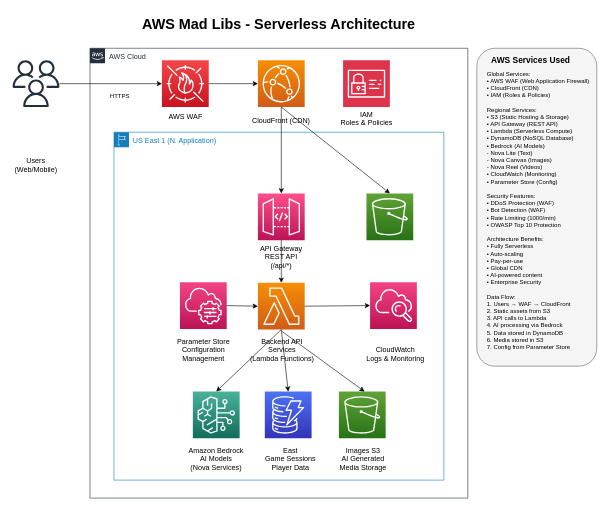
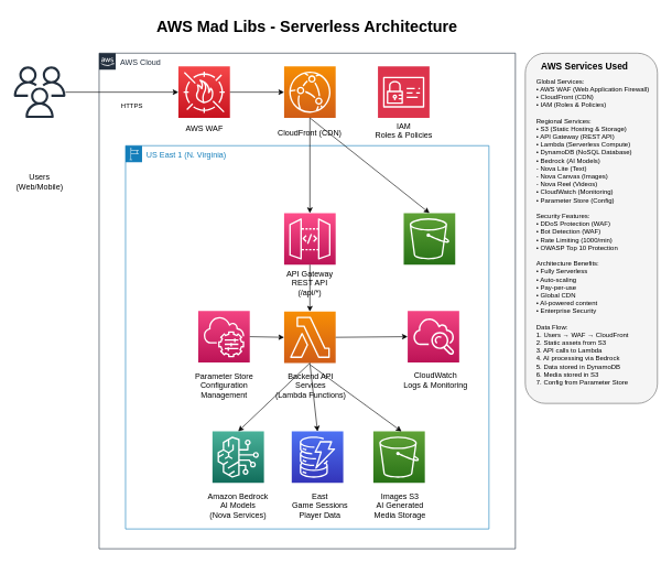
- <mxCell id="4" value="US East 1 (N. Application)" style="points=[[0,0],[0.25,0],[0.5,0],[0.75,0],[1,0],[1,0.25],[1,0.5],[1,0.75],[1,1],[0.75,1],[0.5,1],[0.25,1],[0,1],[0,0.75],[0,0.5],[0,0.25]];outlineConnect=0;gradientColor=none;html=1;whiteSpace=wrap;fontSize=12;fontStyle=0;container=1;pointerEvents=0;collapsible=0;recursiveResize=0;shape=mxgraph.aws4.group;grIcon=mxgraph.aws4.group_region;strokeColor=#147EBA;fillColor=none;verticalAlign=top;align=left;spacingLeft=30;fontColor=#147EBA;dashed=0;" parent="3" vertex="1"><mxGeometry x="40" y="140" width="550" height="580" as="geometry" /></mxCell>
+ <mxCell id="4" value="US East 1 (N. Virginia)" style="points=[[0,0],[0.25,0],[0.5,0],[0.75,0],[1,0],[1,0.25],[1,0.5],[1,0.75],[1,1],[0.75,1],[0.5,1],[0.25,1],[0,1],[0,0.75],[0,0.5],[0,0.25]];outlineConnect=0;gradientColor=none;html=1;whiteSpace=wrap;fontSize=12;fontStyle=0;container=1;pointerEvents=0;collapsible=0;recursiveResize=0;shape=mxgraph.aws4.group;grIcon=mxgraph.aws4.group_region;strokeColor=#147EBA;fillColor=none;verticalAlign=top;align=left;spacingLeft=30;fontColor=#147EBA;dashed=0;" parent="3" vertex="1"><mxGeometry x="40" y="140" width="550" height="580" as="geometry" /></mxCell>
- <mxCell id="16" value="CloudWatch&#10;Logs &amp; Monitoring" style="text;html=1;strokeColor=none;fillColor=none;align=center;verticalAlign=middle;whiteSpace=wrap;rounded=0;" parent="4" vertex="1"><mxGeometry x="410" y="355" width="119" height="30" as="geometry" /></mxCell>
+ <mxCell id="16" value="CloudWatch&#10;Logs &amp; Monitoring" style="text;html=1;strokeColor=none;fillColor=none;align=center;verticalAlign=middle;whiteSpace=wrap;rounded=0;" parent="4" vertex="1"><mxGeometry x="410" y="340" width="119" height="30" as="geometry" /></mxCell>
